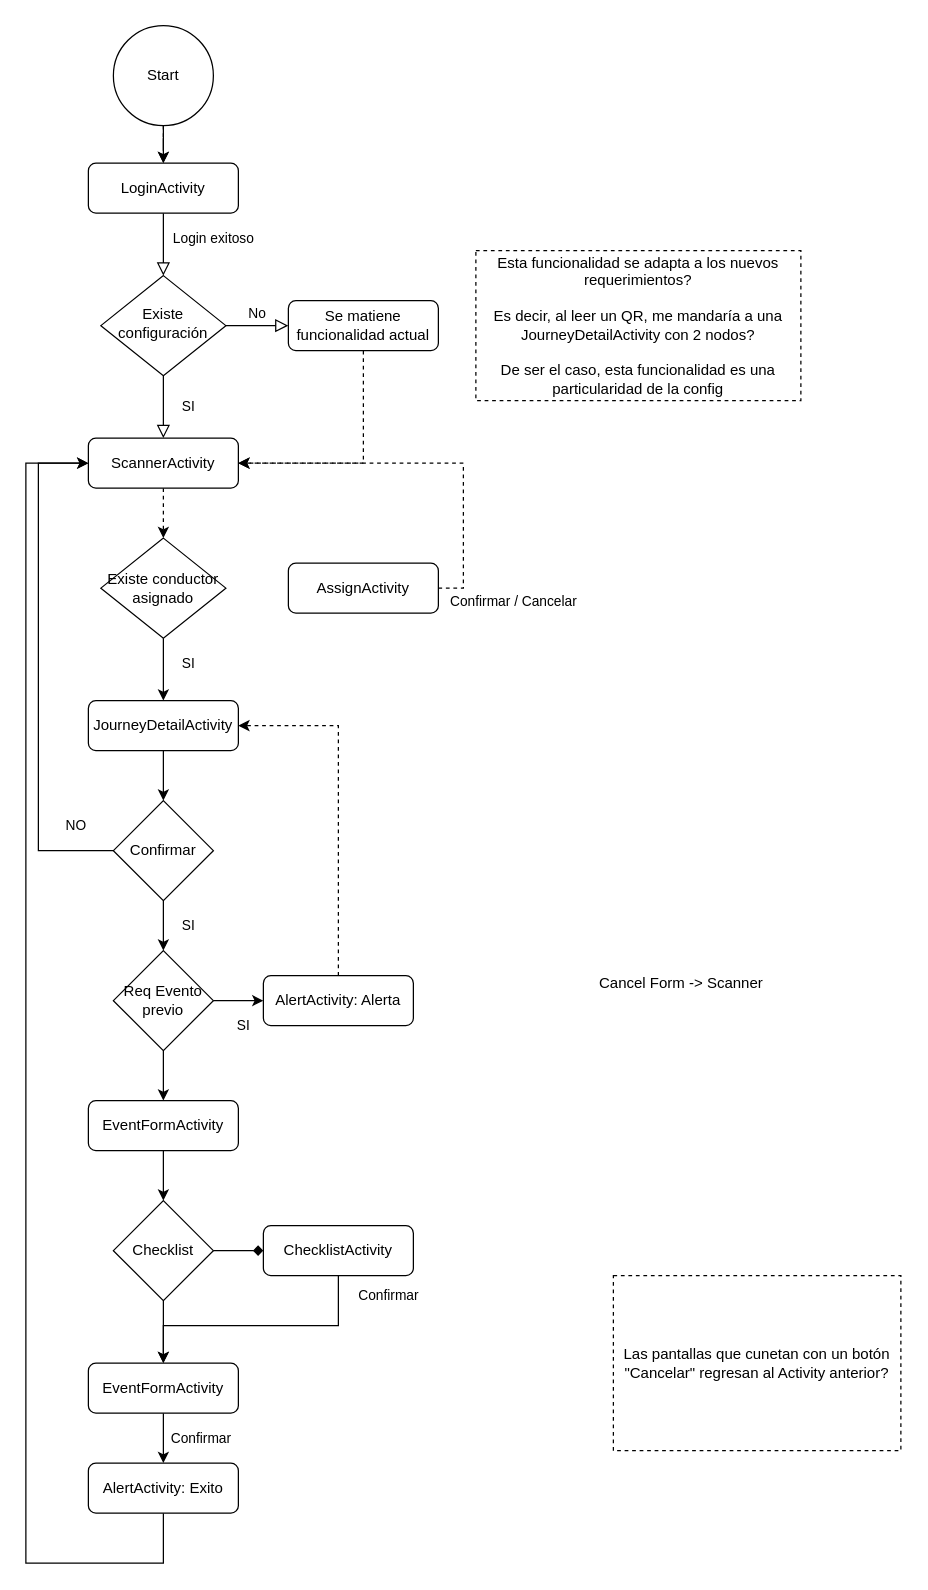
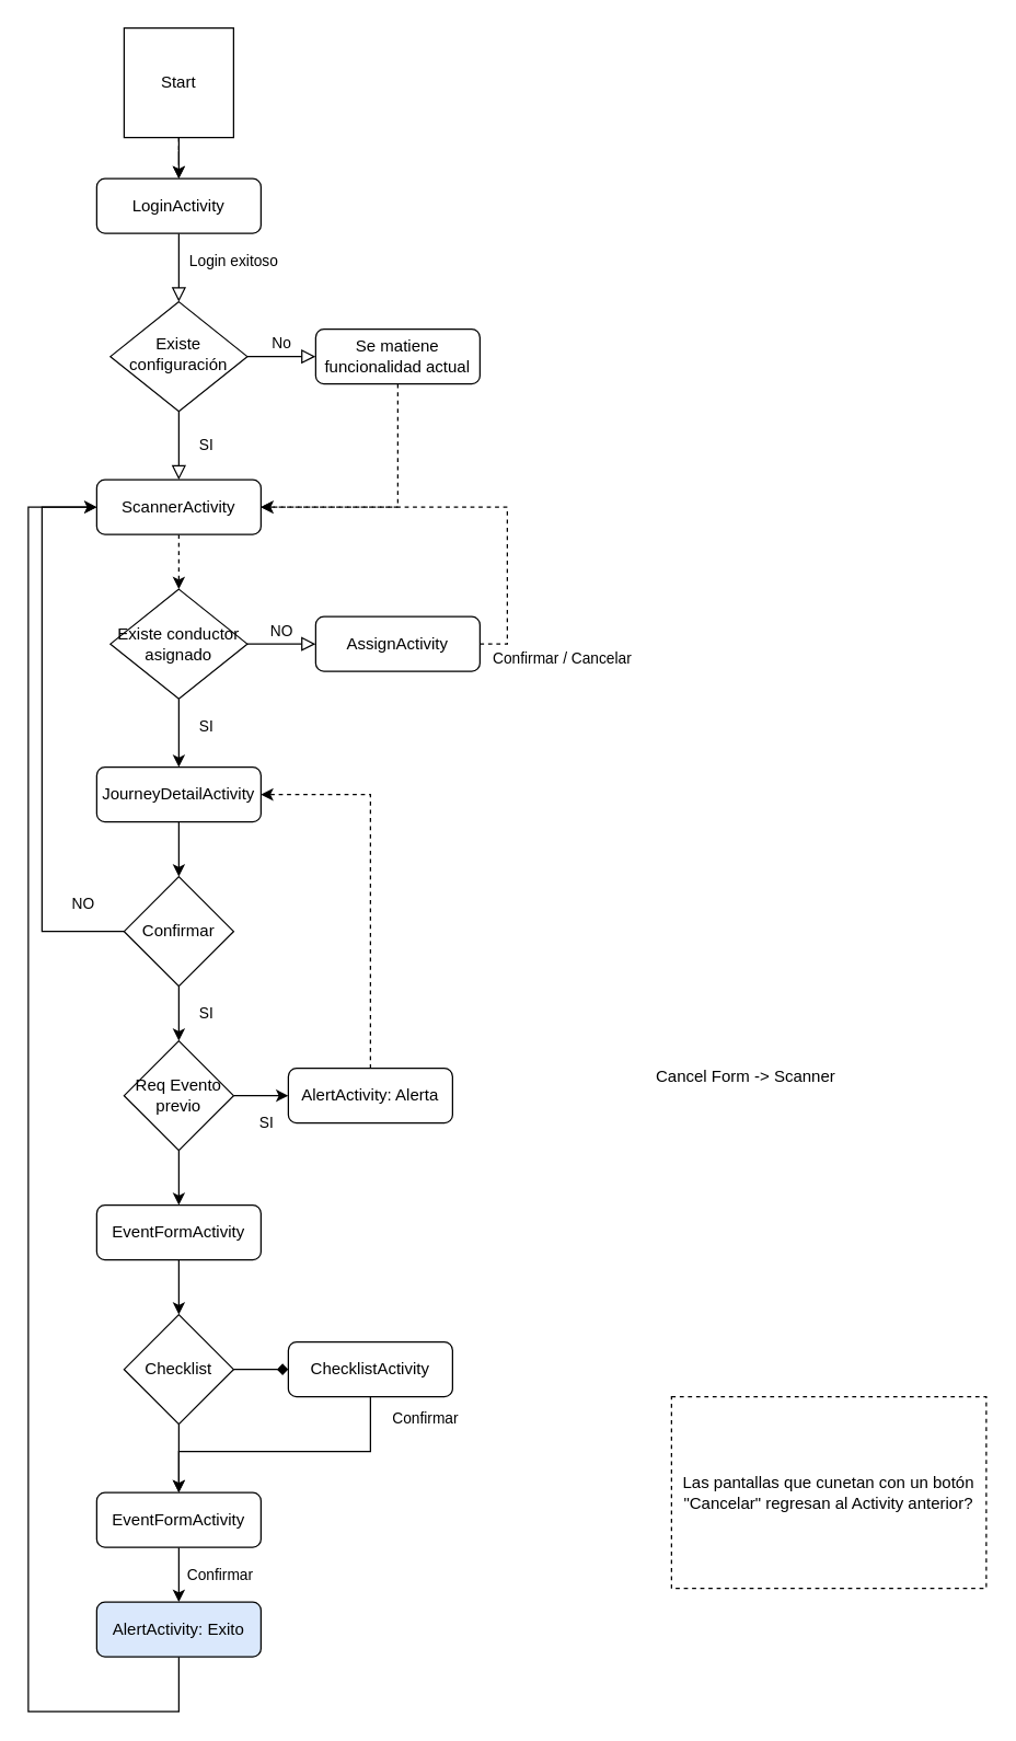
- <mxCell id="29" value="Start" style="ellipse;whiteSpace=wrap;html=1;aspect=fixed;rounded=0;strokeColor=#000000;" vertex="1" parent="1"><mxGeometry x="90" y="20" width="80" height="80" as="geometry" /></mxCell>
+ <mxCell id="29" value="Start" style="whiteSpace=wrap;html=1;aspect=fixed;strokeColor=#000000;rounded=0;" vertex="1" parent="1"><mxGeometry x="90" y="20" width="80" height="80" as="geometry" /></mxCell>
- <mxCell id="9" value="Esta funcionalidad se adapta a los nuevos requerimientos?&lt;br&gt;&lt;br&gt;Es decir, al leer un QR, me mandaría a una JourneyDetailActivity con 2 nodos?&lt;br&gt;&lt;br&gt;De ser el caso, esta funcionalidad es una particularidad de la config" style="text;html=1;strokeColor=#000000;fillColor=none;align=center;verticalAlign=middle;whiteSpace=wrap;overflow=hidden;labelBorderColor=none;dashed=1;rounded=0;" vertex="1" parent="1"><mxGeometry x="380" y="200" width="260" height="120" as="geometry" /></mxCell>
+ <mxCell id="12" value="NO" style="edgeStyle=orthogonalEdgeStyle;rounded=0;orthogonalLoop=1;jettySize=auto;html=1;shadow=0;strokeWidth=1;labelBackgroundColor=none;endFill=0;endArrow=block;endSize=8;verticalAlign=bottom;entryX=0;entryY=0.5;entryDx=0;entryDy=0;" edge="1" parent="1" source="14" target="16"><mxGeometry relative="1" as="geometry"><mxPoint x="260" y="470" as="targetPoint" /></mxGeometry></mxCell>
- <mxCell id="41" value="AlertActivity: Exito" style="rounded=1;whiteSpace=wrap;html=1;fontSize=12;glass=0;strokeWidth=1;shadow=0;" vertex="1" parent="1"><mxGeometry x="70" y="1170" width="120" height="40" as="geometry" /></mxCell>
+ <mxCell id="41" value="AlertActivity: Exito" style="rounded=1;whiteSpace=wrap;html=1;fontSize=12;glass=0;strokeWidth=1;shadow=0;fillColor=#dae8fc;" vertex="1" parent="1"><mxGeometry x="70" y="1170" width="120" height="40" as="geometry" /></mxCell>
